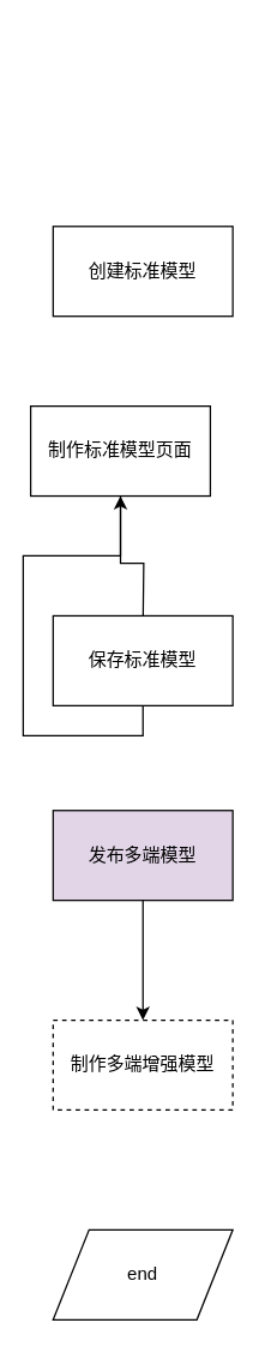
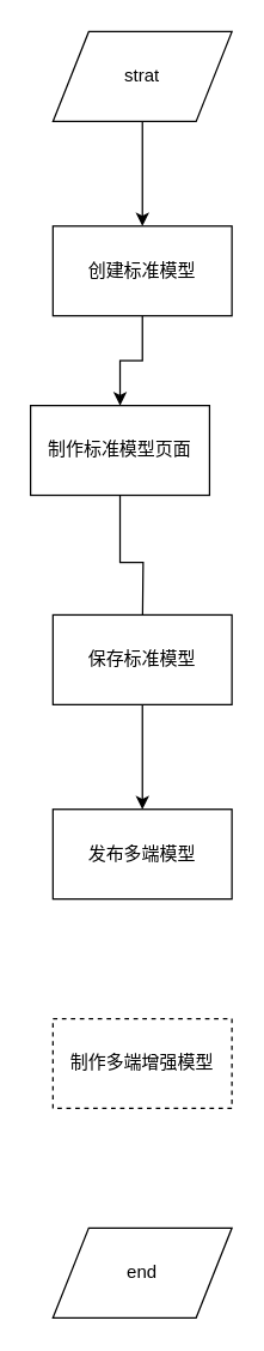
+ <mxCell id="3" value="strat" style="shape=parallelogram;perimeter=parallelogramPerimeter;whiteSpace=wrap;html=1;" vertex="1" parent="1"><mxGeometry x="35" y="20" width="120" height="60" as="geometry" /></mxCell>
+ <mxCell id="2" style="edgeStyle=orthogonalEdgeStyle;rounded=0;orthogonalLoop=1;jettySize=auto;html=1;exitX=0.5;exitY=1;exitDx=0;exitDy=0;" edge="1" parent="1" source="3" target="5"><mxGeometry relative="1" as="geometry" /></mxCell>
+ <mxCell id="4" style="edgeStyle=orthogonalEdgeStyle;rounded=0;orthogonalLoop=1;jettySize=auto;html=1;exitX=0.5;exitY=1;exitDx=0;exitDy=0;" edge="1" parent="1" source="5" target="7"><mxGeometry relative="1" as="geometry" /></mxCell>
- <mxCell id="8" style="edgeStyle=orthogonalEdgeStyle;rounded=0;orthogonalLoop=1;jettySize=auto;html=1;exitX=0.5;exitY=1;exitDx=0;exitDy=0;" edge="1" parent="1" source="9" target="7"><mxGeometry relative="1" as="geometry" /></mxCell>
+ <mxCell id="8" style="edgeStyle=orthogonalEdgeStyle;rounded=0;orthogonalLoop=1;jettySize=auto;html=1;exitX=0.5;exitY=1;exitDx=0;exitDy=0;" edge="1" parent="1" source="9" target="11"><mxGeometry relative="1" as="geometry" /></mxCell>
- <mxCell id="11" value="发布多端模型" style="rounded=0;whiteSpace=wrap;html=1;fillColor=#e1d5e7;" vertex="1" parent="1"><mxGeometry x="35" y="540" width="120" height="60" as="geometry" /></mxCell>
+ <mxCell id="11" value="发布多端模型" style="rounded=0;whiteSpace=wrap;html=1;" vertex="1" parent="1"><mxGeometry x="35" y="540" width="120" height="60" as="geometry" /></mxCell>
- <mxCell id="10" style="edgeStyle=orthogonalEdgeStyle;rounded=0;orthogonalLoop=1;jettySize=auto;html=1;exitX=0.5;exitY=1;exitDx=0;exitDy=0;entryX=0.5;entryY=0;entryDx=0;entryDy=0;" edge="1" parent="1" source="11" target="12"><mxGeometry relative="1" as="geometry" /></mxCell>
